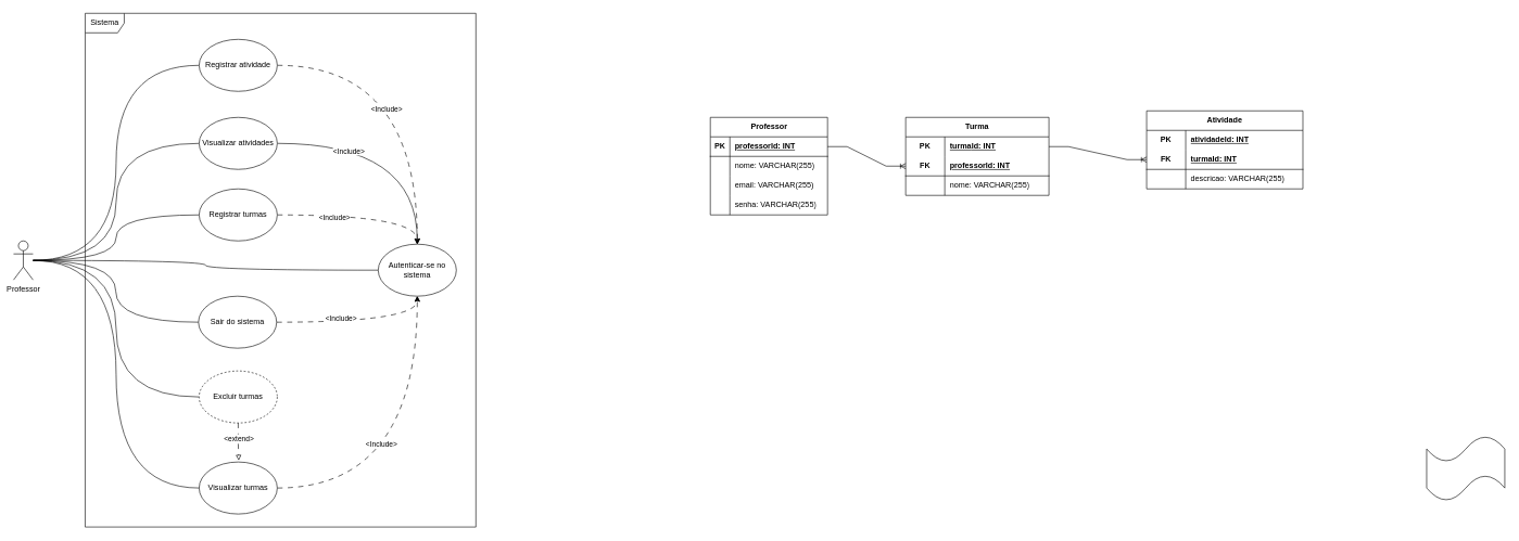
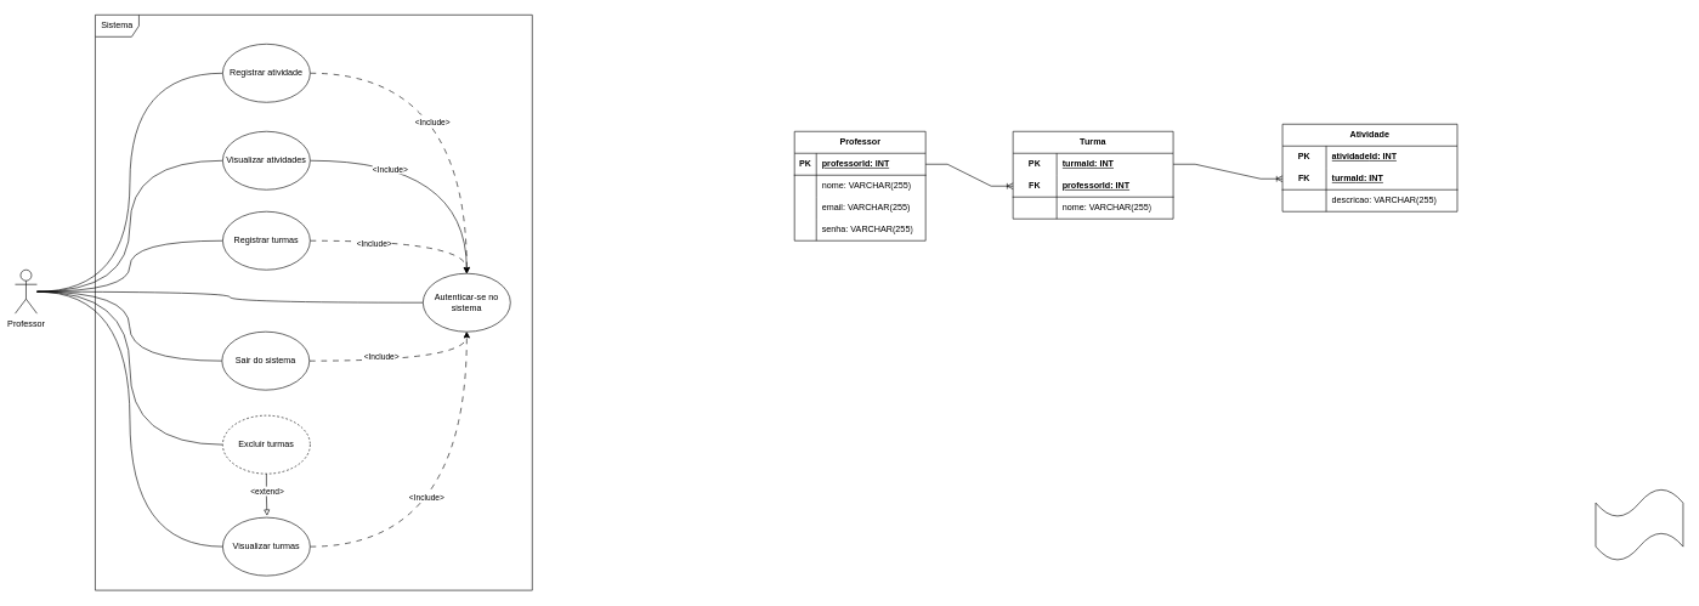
- <mxCell id="28" style="edgeStyle=orthogonalEdgeStyle;rounded=0;orthogonalLoop=1;jettySize=auto;html=1;entryX=0.507;entryY=-0.029;entryDx=0;entryDy=0;entryPerimeter=0;dashed=1;dashPattern=8 8;endArrow=block;endFill=0;" edge="1" parent="1" source="18" target="27"><mxGeometry relative="1" as="geometry" /></mxCell>
+ <mxCell id="28" style="edgeStyle=orthogonalEdgeStyle;rounded=0;orthogonalLoop=1;jettySize=auto;html=1;entryX=0.507;entryY=-0.029;entryDx=0;entryDy=0;entryPerimeter=0;dashed=0;dashPattern=8 8;endArrow=block;endFill=0;" edge="1" parent="1" source="18" target="27"><mxGeometry relative="1" as="geometry" /></mxCell>
